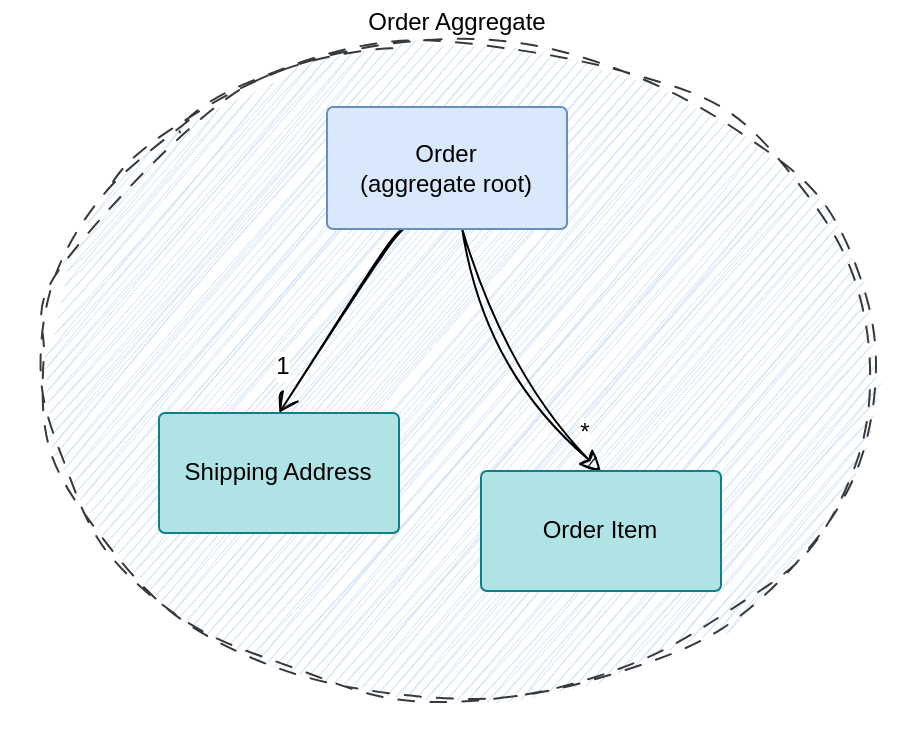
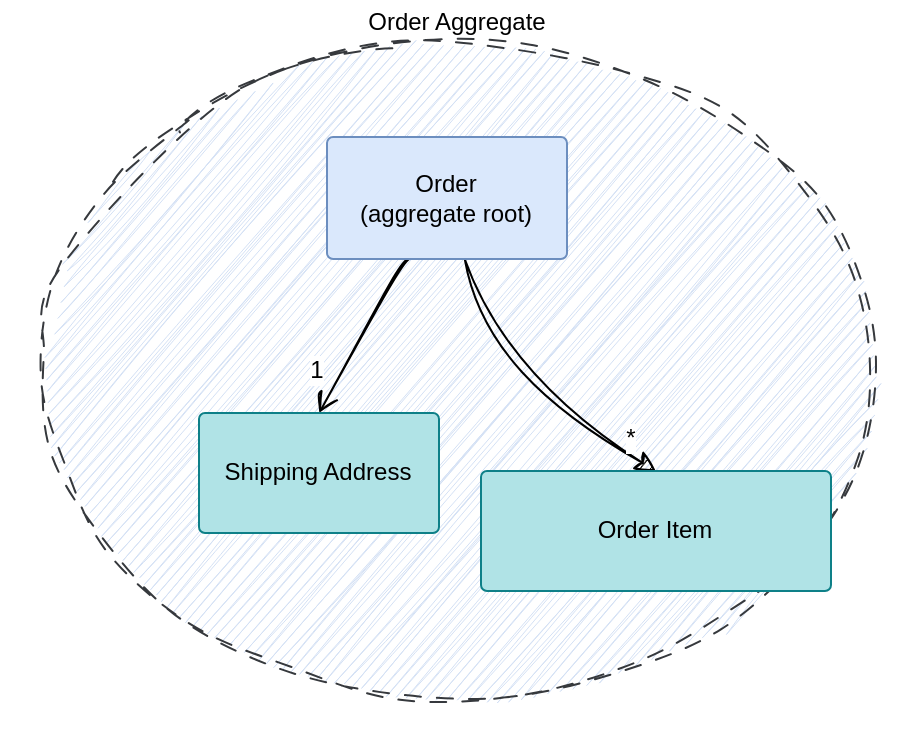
- <mxCell id="7" value="Order&lt;div&gt;(aggregate root)&lt;/div&gt;" style="rounded=1;whiteSpace=wrap;html=1;arcSize=5;fillColor=#dae8fc;strokeColor=#6c8ebf;" vertex="1" parent="1"><mxGeometry x="163" y="53" width="120" height="61" as="geometry" /></mxCell>
+ <mxCell id="7" value="Order&lt;div&gt;(aggregate root)&lt;/div&gt;" style="rounded=1;whiteSpace=wrap;html=1;arcSize=5;fillColor=#dae8fc;strokeColor=#6c8ebf;" vertex="1" parent="1"><mxGeometry y="68" width="120" height="61" as="geometry" x="163" /></mxCell>
- <mxCell id="9" value="Shipping Address" style="rounded=1;whiteSpace=wrap;html=1;arcSize=5;fillColor=#b0e3e6;strokeColor=#0e8088;" vertex="1" parent="1"><mxGeometry x="79" y="206" width="120" height="60" as="geometry" /></mxCell>
+ <mxCell id="9" value="Shipping Address" style="rounded=1;whiteSpace=wrap;html=1;arcSize=5;fillColor=#b0e3e6;strokeColor=#0e8088;" vertex="1" parent="1"><mxGeometry x="99" y="206" width="120" height="60" as="geometry" /></mxCell>
- <mxCell id="8" value="Order Item" style="rounded=1;whiteSpace=wrap;html=1;arcSize=5;fillColor=#b0e3e6;strokeColor=#0e8088;" vertex="1" parent="1"><mxGeometry x="240" y="235" width="120" height="60" as="geometry" /></mxCell>
+ <mxCell id="8" value="Order Item" style="rounded=1;whiteSpace=wrap;html=1;arcSize=5;fillColor=#b0e3e6;strokeColor=#0e8088;" vertex="1" parent="1"><mxGeometry x="240" y="235" width="175" height="60" as="geometry" /></mxCell>
